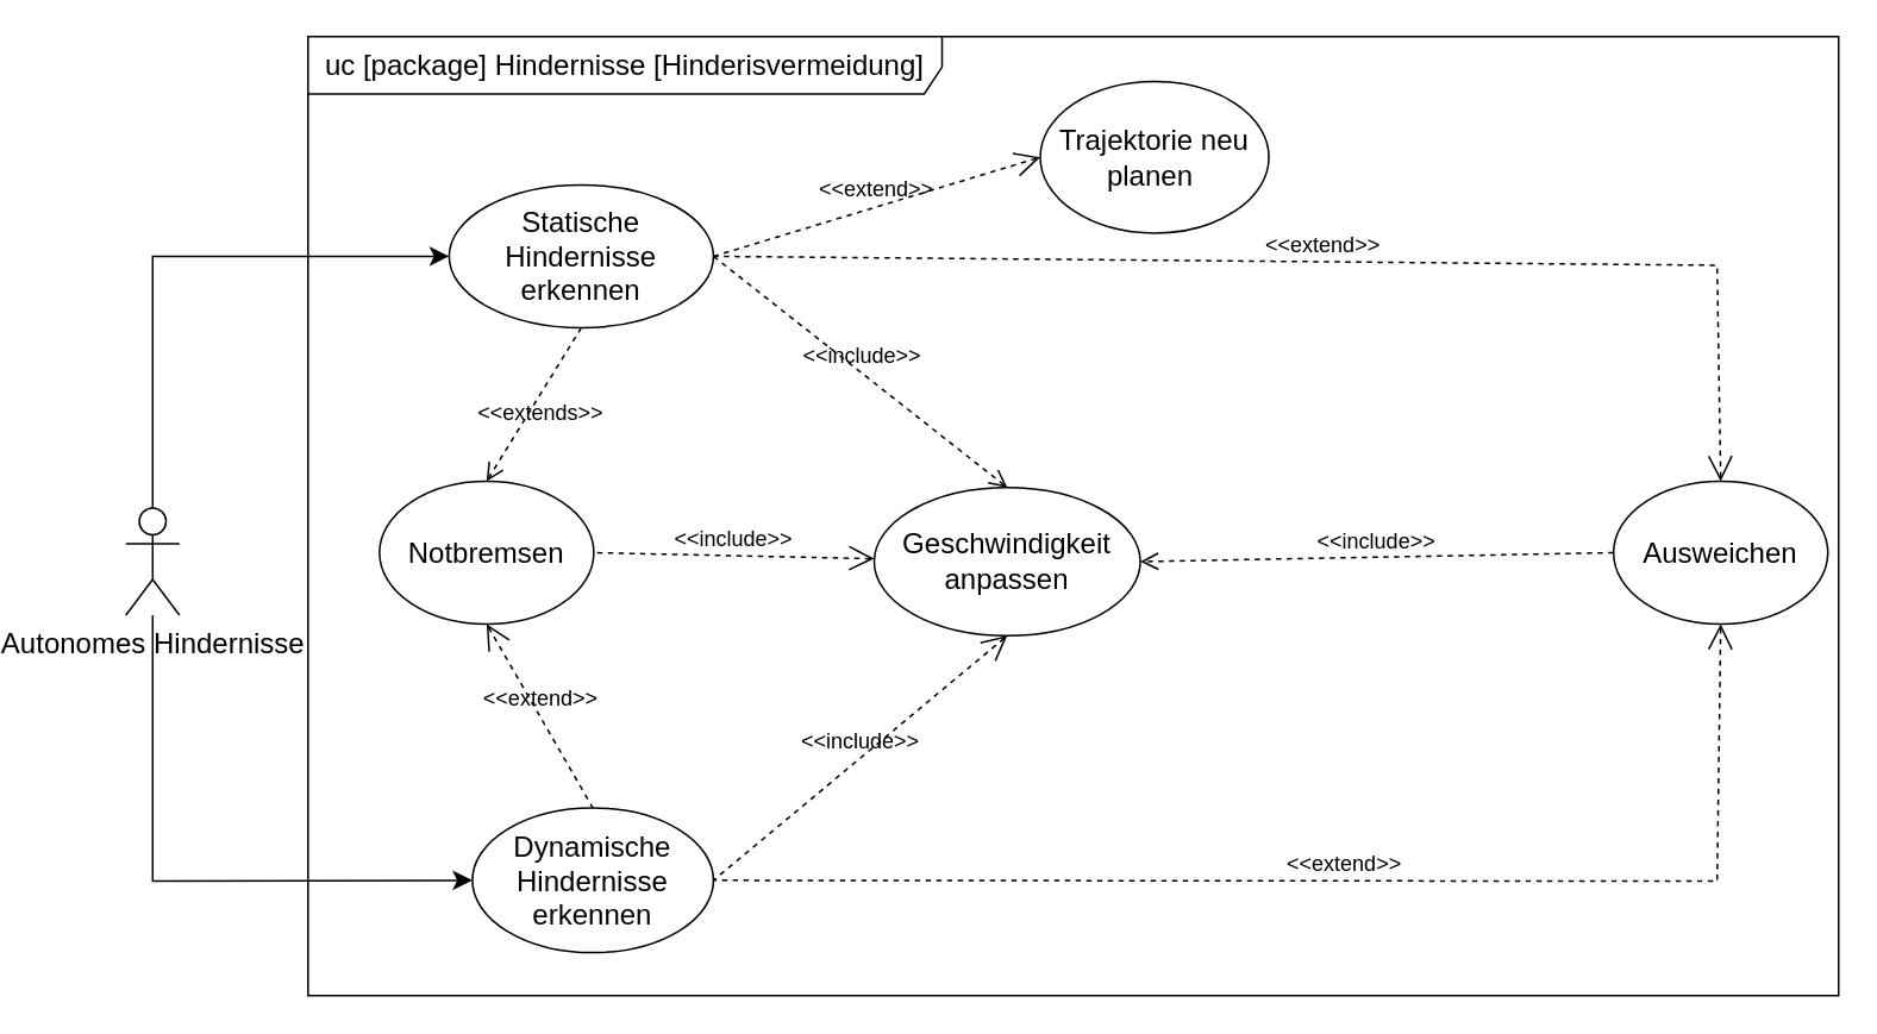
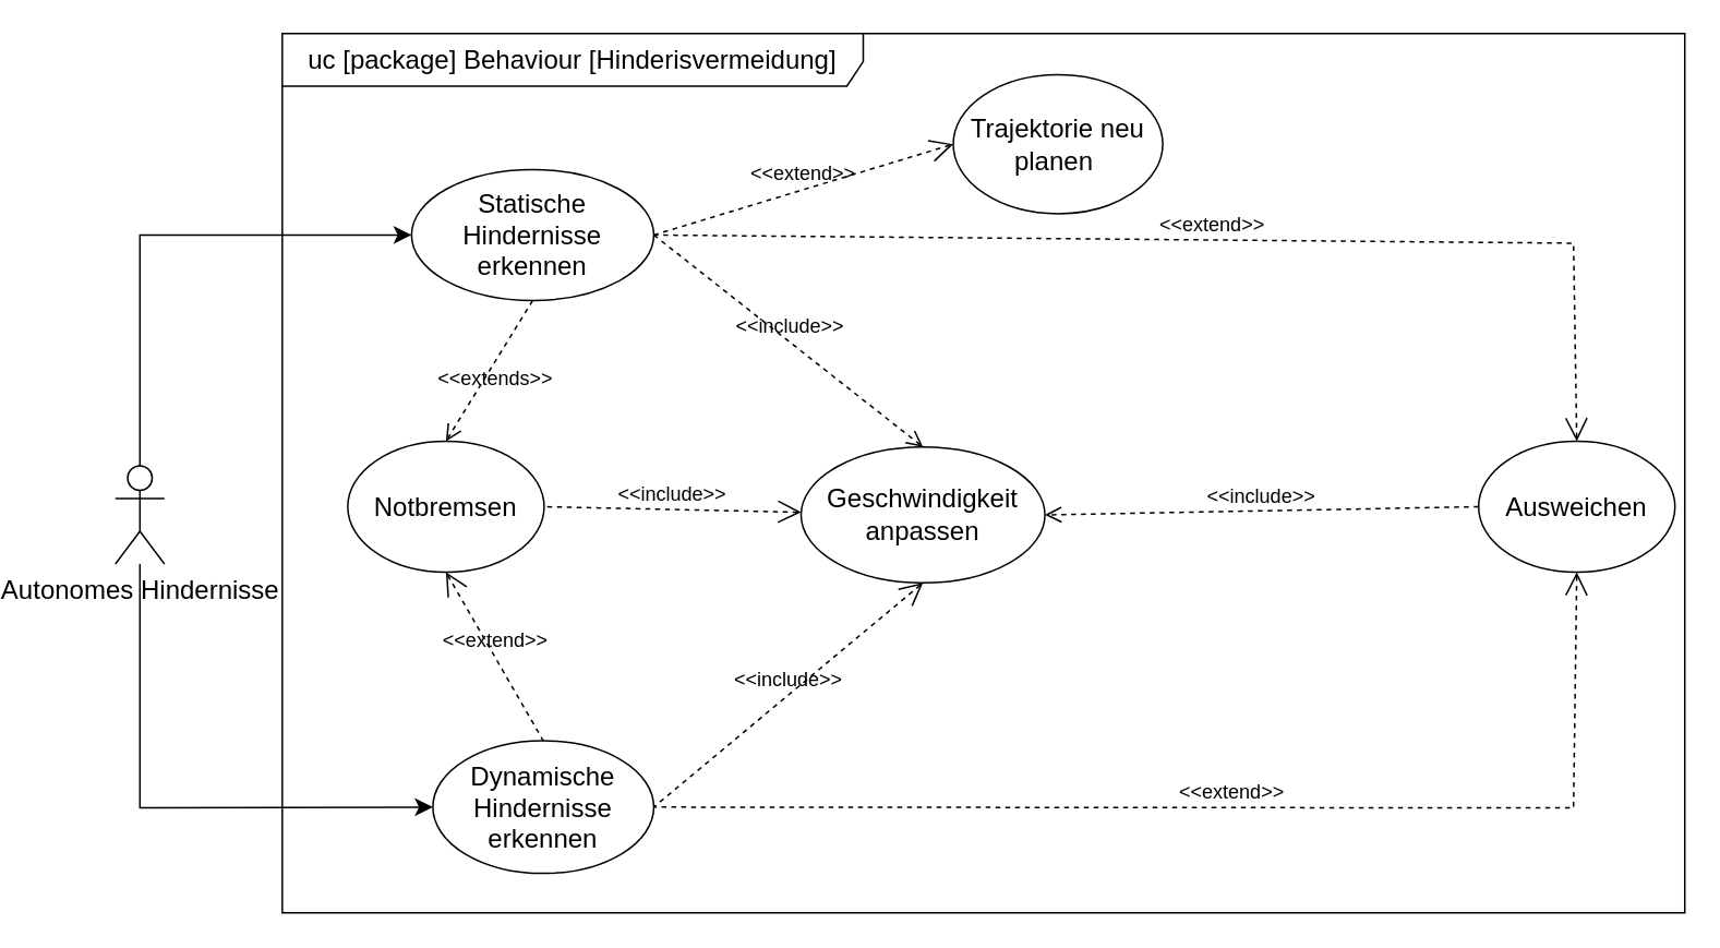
- <mxCell id="19" value="uc [package] Hindernisse [Hinderisvermeidung]" style="shape=umlFrame;whiteSpace=wrap;html=1;pointerEvents=0;fontSize=16;width=355;height=32;" parent="1" vertex="1"><mxGeometry x="122" y="20" width="857" height="537" as="geometry" /></mxCell>
+ <mxCell id="19" value="uc [package] Behaviour [Hinderisvermeidung]" style="shape=umlFrame;whiteSpace=wrap;html=1;pointerEvents=0;fontSize=16;width=355;height=32;" parent="1" vertex="1"><mxGeometry x="122" y="20" width="857" height="537" as="geometry" /></mxCell>
